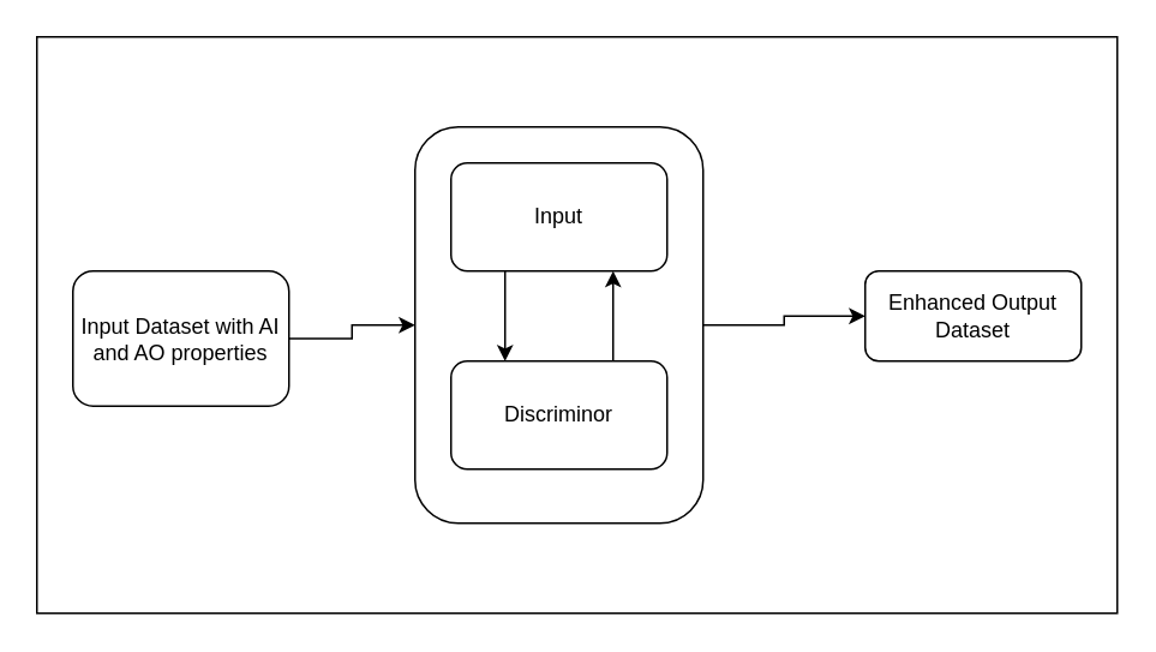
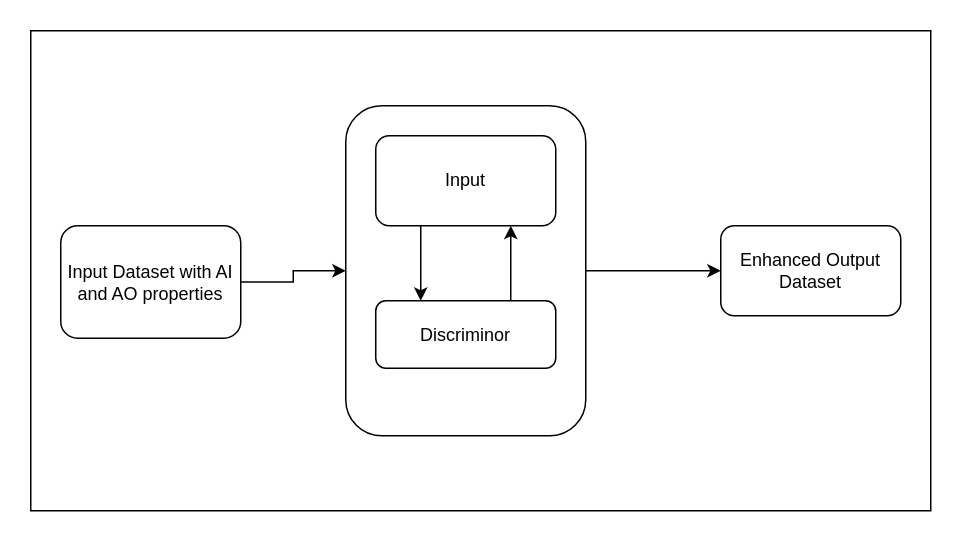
- <mxCell id="11" value="Enhanced Output Dataset" style="rounded=1;whiteSpace=wrap;html=1;" vertex="1" parent="1"><mxGeometry x="480" y="150" width="120" height="50" as="geometry" /></mxCell>
+ <mxCell id="11" value="Enhanced Output Dataset" style="rounded=1;whiteSpace=wrap;html=1;" vertex="1" parent="1"><mxGeometry x="480" y="150" width="120" height="60" as="geometry" /></mxCell>
- <mxCell id="10" value="Discriminor" style="rounded=1;whiteSpace=wrap;html=1;" vertex="1" parent="1"><mxGeometry x="250" y="200" width="120" height="60" as="geometry" /></mxCell>
+ <mxCell id="10" value="Discriminor" style="rounded=1;whiteSpace=wrap;html=1;" vertex="1" parent="1"><mxGeometry x="250" y="200" width="120" height="45" as="geometry" /></mxCell>
